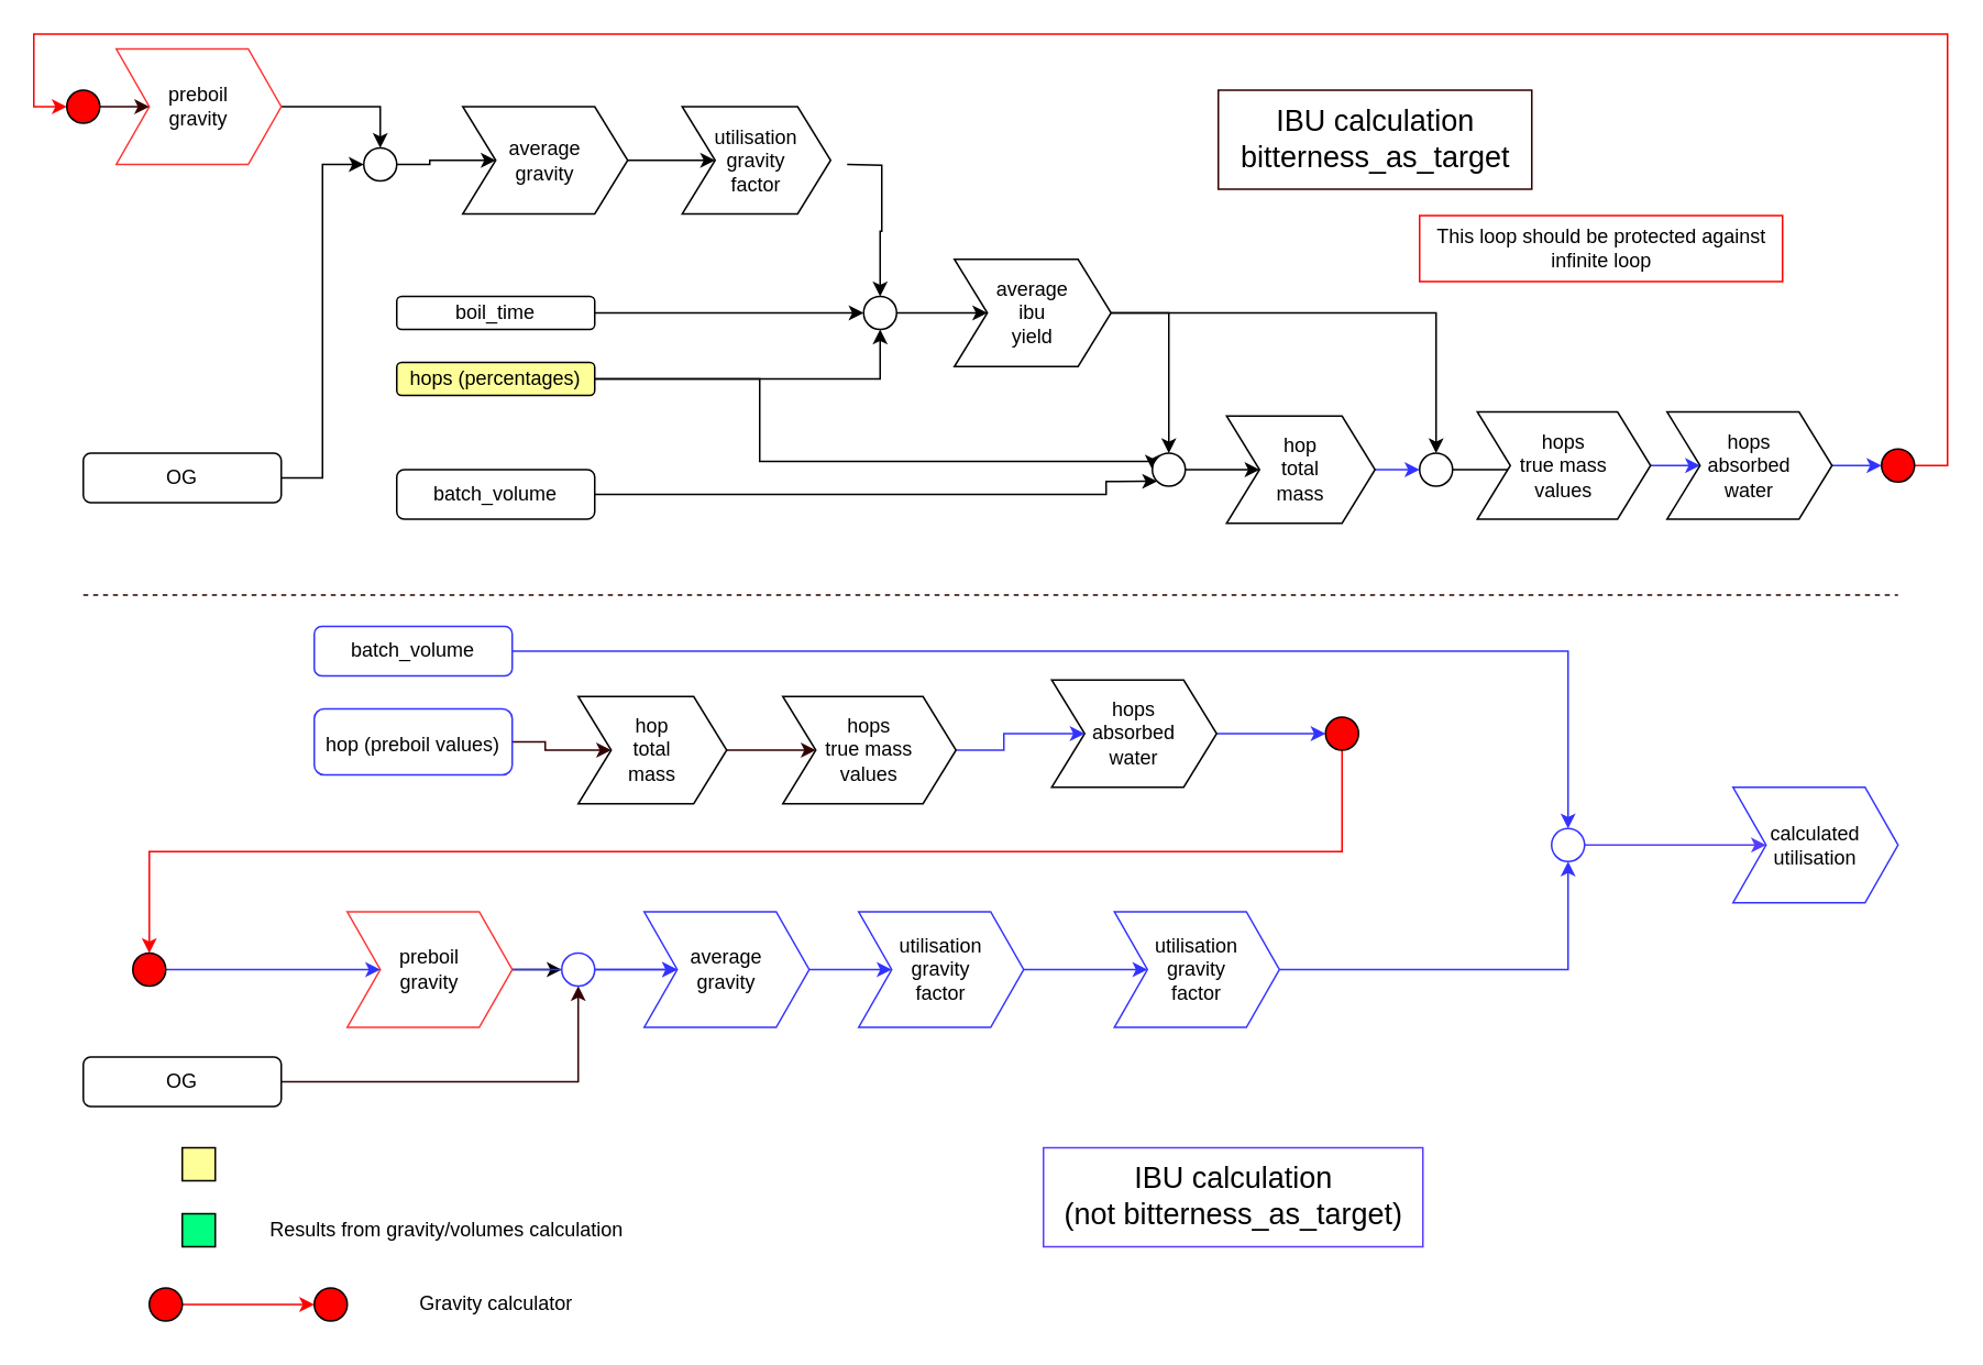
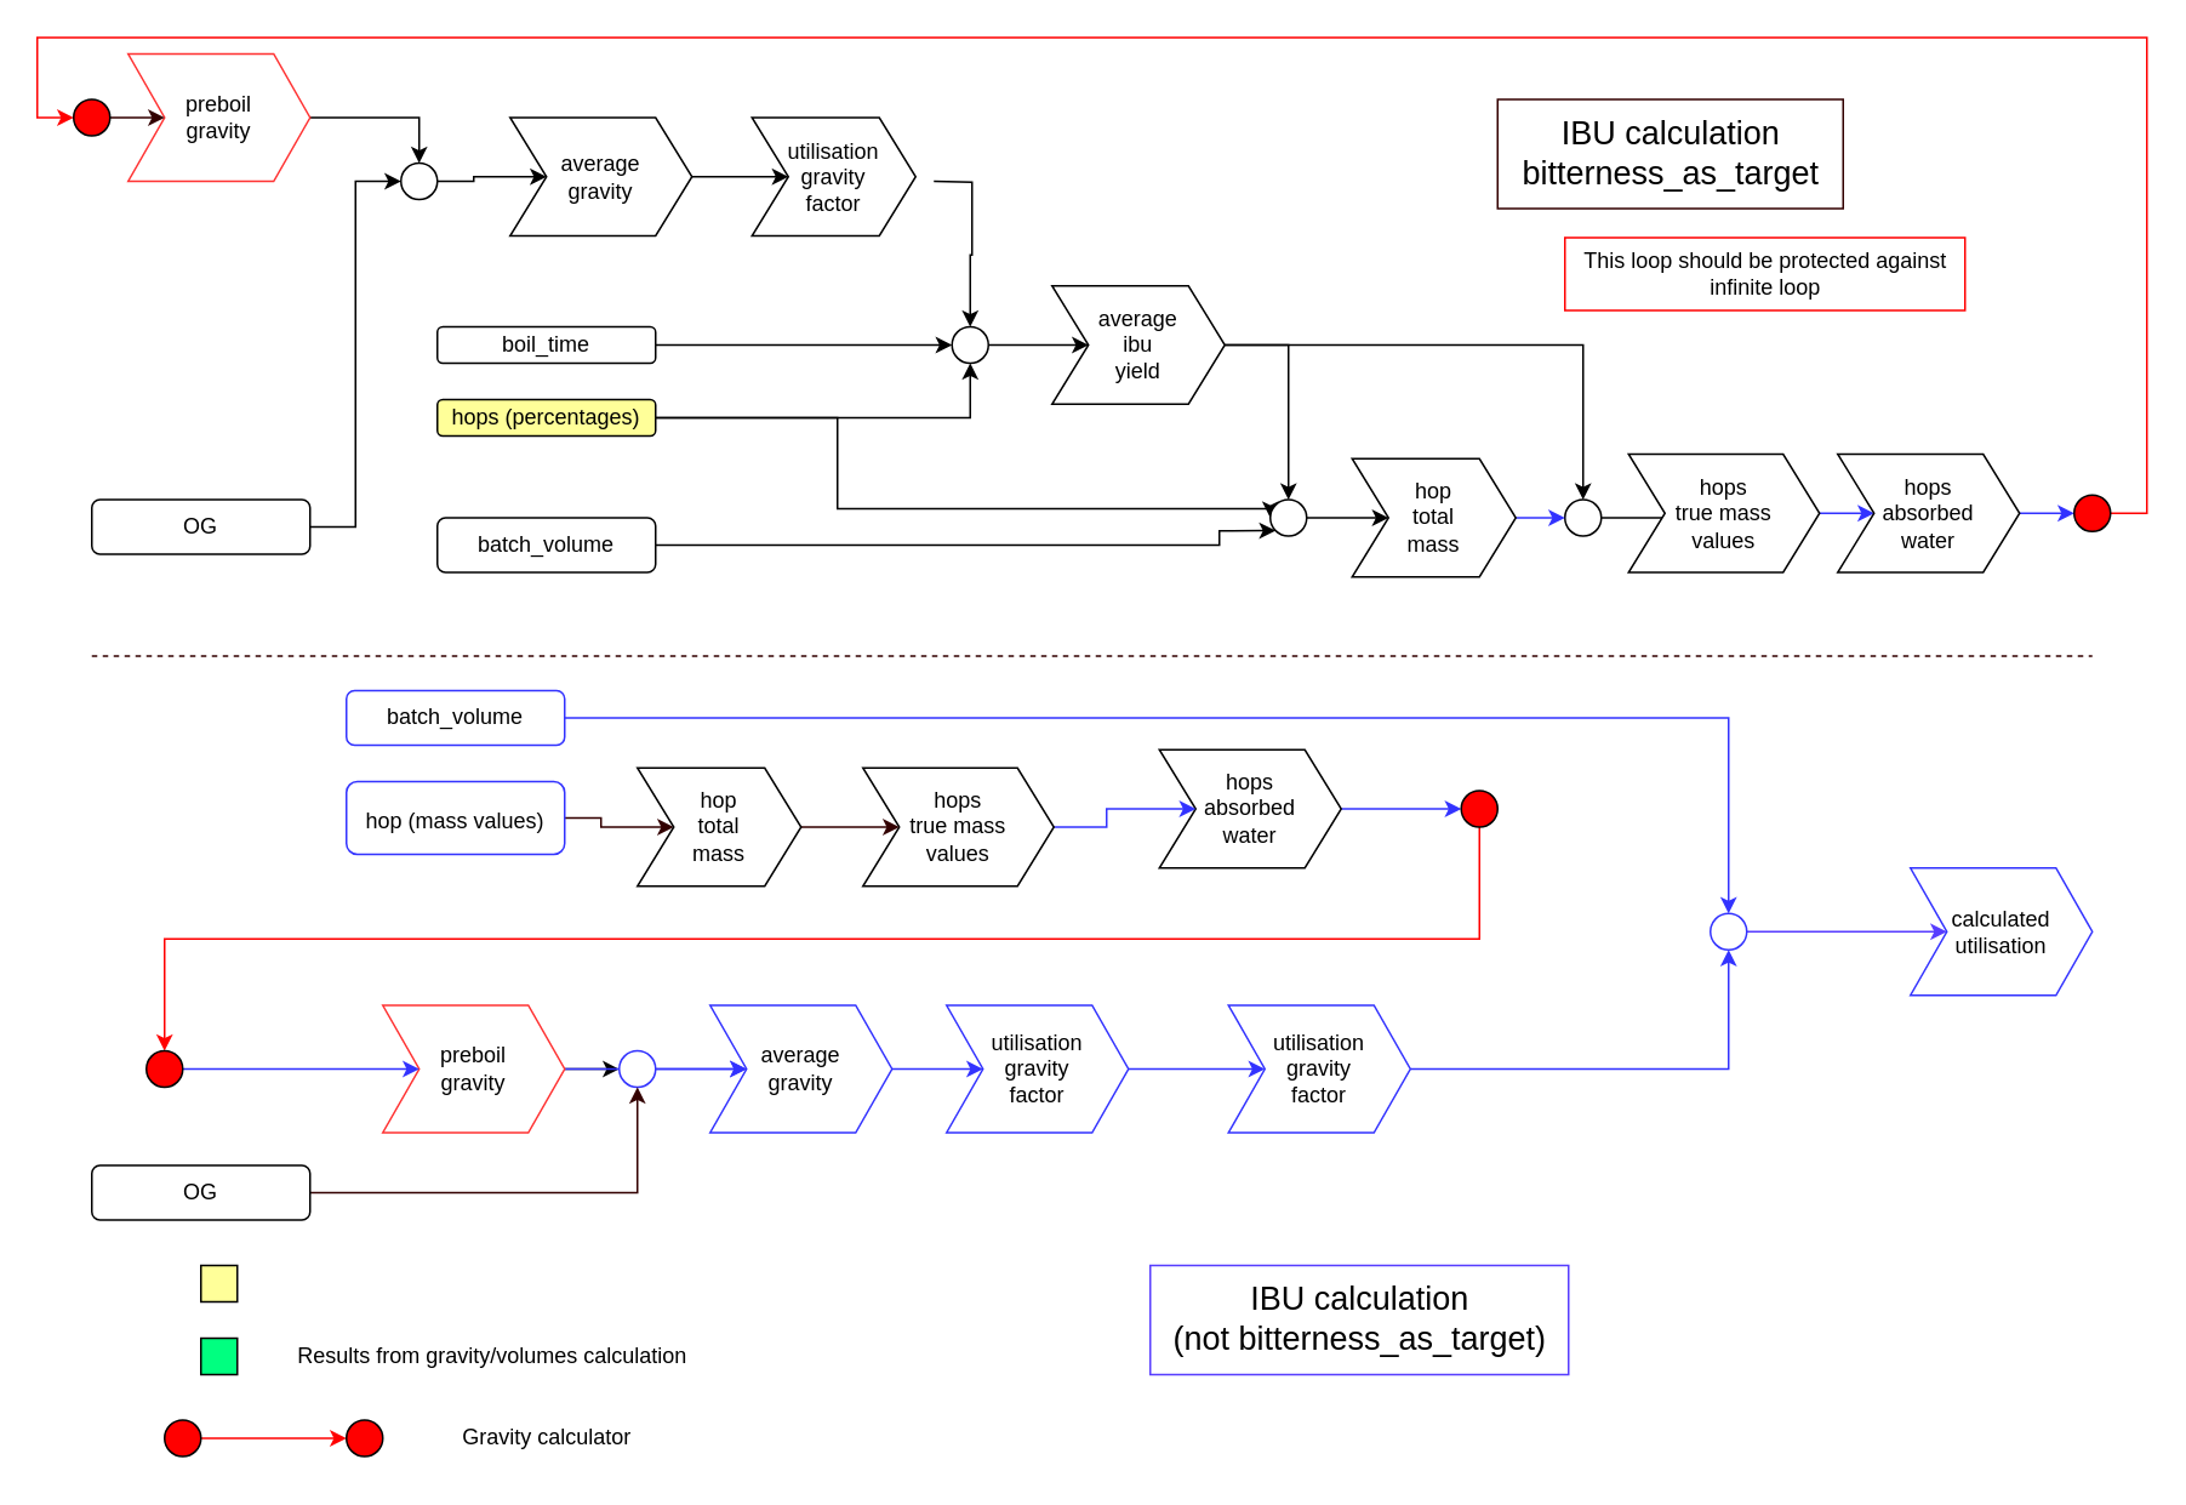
- <mxCell id="20" value="&lt;font style=&quot;font-size: 18px;&quot;&gt;IBU calculation&lt;br&gt;bitterness_as_target&lt;/font&gt;" style="text;html=1;align=center;verticalAlign=middle;resizable=0;points=[];autosize=1;strokeColor=#330000;fillColor=none;" parent="1" vertex="1"><mxGeometry x="738" y="54" width="190" height="60" as="geometry" /></mxCell>
+ <mxCell id="20" value="&lt;font style=&quot;font-size: 18px;&quot;&gt;IBU calculation&lt;br&gt;bitterness_as_target&lt;/font&gt;" style="text;html=1;align=center;verticalAlign=middle;resizable=0;points=[];autosize=1;strokeColor=#330000;fillColor=none;" parent="1" vertex="1"><mxGeometry x="823" y="54" width="190" height="60" as="geometry" /></mxCell>
- <mxCell id="23" value="&lt;font style=&quot;font-size: 12px;&quot;&gt;hop (preboil values)&lt;/font&gt;" style="rounded=1;whiteSpace=wrap;html=1;fontSize=18;fillColor=#FFF;strokeColor=#3333FF;" parent="1" vertex="1"><mxGeometry x="190" y="429" width="120" height="40" as="geometry" /></mxCell>
+ <mxCell id="23" value="&lt;font style=&quot;font-size: 12px;&quot;&gt;hop (mass values)&lt;/font&gt;" style="rounded=1;whiteSpace=wrap;html=1;fontSize=18;fillColor=#FFF;strokeColor=#3333FF;" parent="1" vertex="1"><mxGeometry x="190" y="429" width="120" height="40" as="geometry" /></mxCell>
